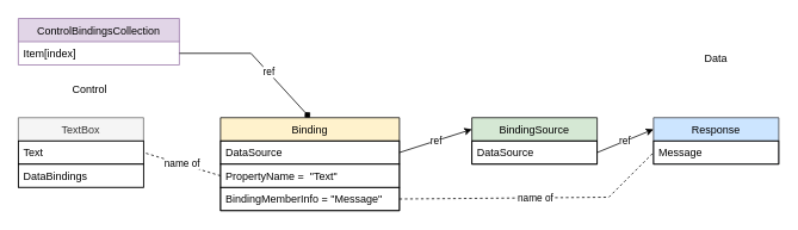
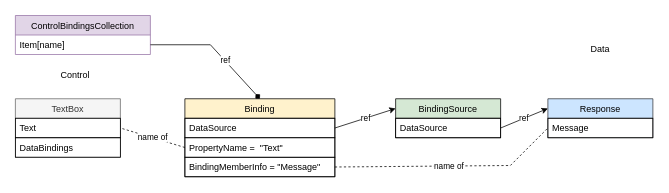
- <mxCell id="19" value="Item[index]" style="text;strokeColor=none;fillColor=none;align=left;verticalAlign=top;spacingLeft=4;spacingRight=4;overflow=hidden;rotatable=0;points=[[0,0.5],[1,0.5]];portConstraint=eastwest;" vertex="1" parent="18"><mxGeometry y="26" width="180" height="26" as="geometry" /></mxCell>
+ <mxCell id="19" value="Item[name]" style="text;strokeColor=none;fillColor=none;align=left;verticalAlign=top;spacingLeft=4;spacingRight=4;overflow=hidden;rotatable=0;points=[[0,0.5],[1,0.5]];portConstraint=eastwest;" vertex="1" parent="18"><mxGeometry y="26" width="180" height="26" as="geometry" /></mxCell>
